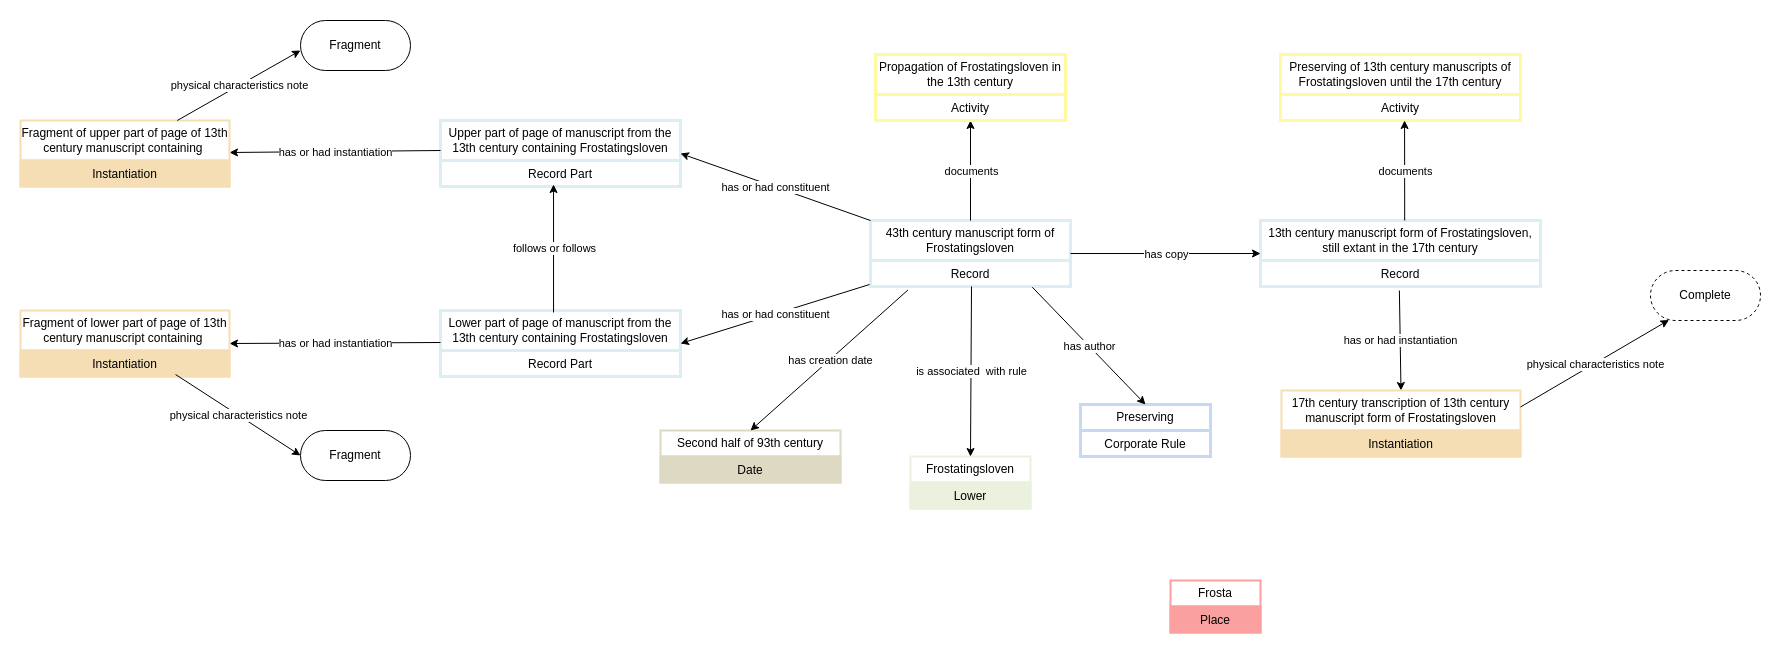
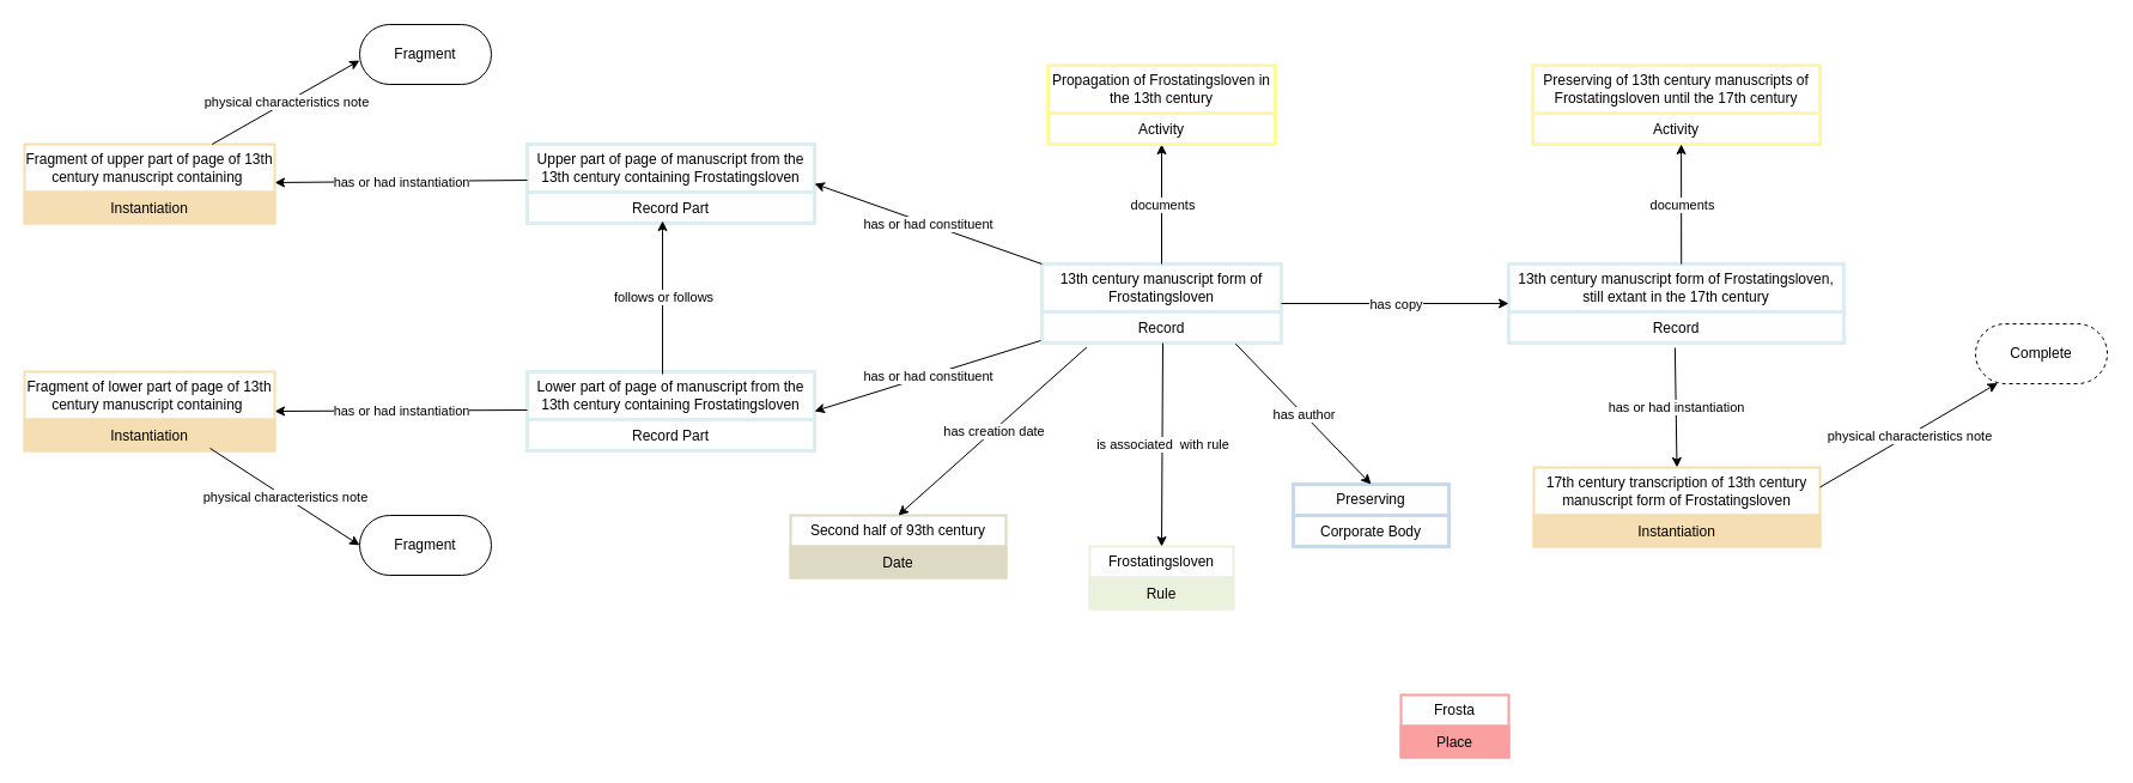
- <mxCell id="2" value="43th century manuscript form of Frostatingsloven" style="swimlane;fontStyle=0;childLayout=stackLayout;horizontal=1;startSize=40;strokeColor=#DAEEF3;strokeWidth=3;fillColor=none;horizontalStack=0;resizeParent=1;resizeParentMax=0;resizeLast=0;collapsible=1;marginBottom=0;whiteSpace=wrap;html=1;" parent="1" vertex="1"><mxGeometry x="870" y="220" width="200" height="66" as="geometry" /></mxCell>
+ <mxCell id="2" value="13th century manuscript form of Frostatingsloven" style="swimlane;fontStyle=0;childLayout=stackLayout;horizontal=1;startSize=40;strokeColor=#DAEEF3;strokeWidth=3;fillColor=none;horizontalStack=0;resizeParent=1;resizeParentMax=0;resizeLast=0;collapsible=1;marginBottom=0;whiteSpace=wrap;html=1;" parent="1" vertex="1"><mxGeometry x="870" y="220" width="200" height="66" as="geometry" /></mxCell>
- <mxCell id="52" value="Corporate Rule" style="text;strokeColor=#C6D9F1;strokeWidth=3;fillColor=none;align=center;verticalAlign=top;spacingLeft=4;spacingRight=4;overflow=hidden;rotatable=0;points=[[0,0.5],[1,0.5]];portConstraint=eastwest;whiteSpace=wrap;html=1;" parent="51" vertex="1"><mxGeometry y="26" width="130" height="26" as="geometry" /></mxCell>
+ <mxCell id="52" value="Corporate Body" style="text;strokeColor=#C6D9F1;strokeWidth=3;fillColor=none;align=center;verticalAlign=top;spacingLeft=4;spacingRight=4;overflow=hidden;rotatable=0;points=[[0,0.5],[1,0.5]];portConstraint=eastwest;whiteSpace=wrap;html=1;" parent="51" vertex="1"><mxGeometry y="26" width="130" height="26" as="geometry" /></mxCell>
- <mxCell id="56" value="Lower&lt;div&gt;&lt;br&gt;&lt;/div&gt;" style="text;strokeColor=#EAF1DD;strokeWidth=2;fillColor=#EAF1DD;align=center;verticalAlign=top;spacingLeft=4;spacingRight=4;overflow=hidden;rotatable=0;points=[[0,0.5],[1,0.5]];portConstraint=eastwest;whiteSpace=wrap;html=1;" parent="55" vertex="1"><mxGeometry y="26" width="120" height="26" as="geometry" /></mxCell>
+ <mxCell id="56" value="Rule&lt;div&gt;&lt;br&gt;&lt;/div&gt;" style="text;strokeColor=#EAF1DD;strokeWidth=2;fillColor=#EAF1DD;align=center;verticalAlign=top;spacingLeft=4;spacingRight=4;overflow=hidden;rotatable=0;points=[[0,0.5],[1,0.5]];portConstraint=eastwest;whiteSpace=wrap;html=1;" parent="55" vertex="1"><mxGeometry y="26" width="120" height="26" as="geometry" /></mxCell>
